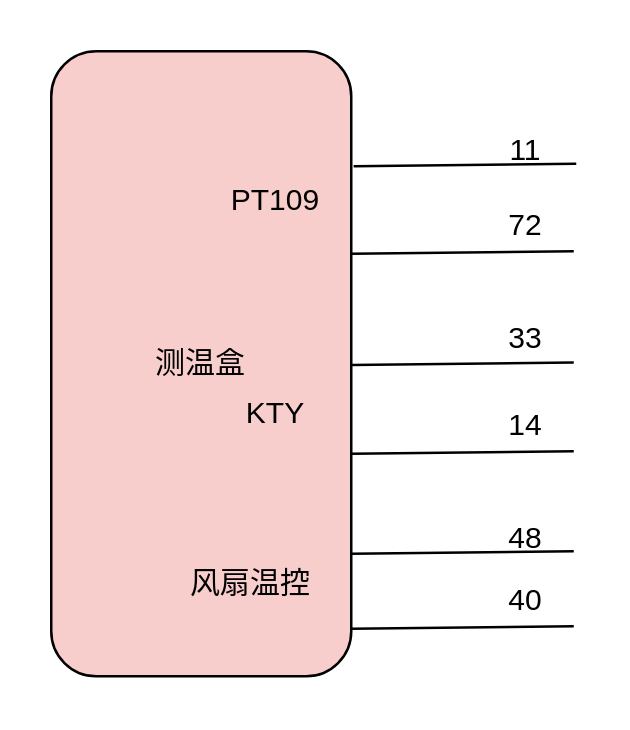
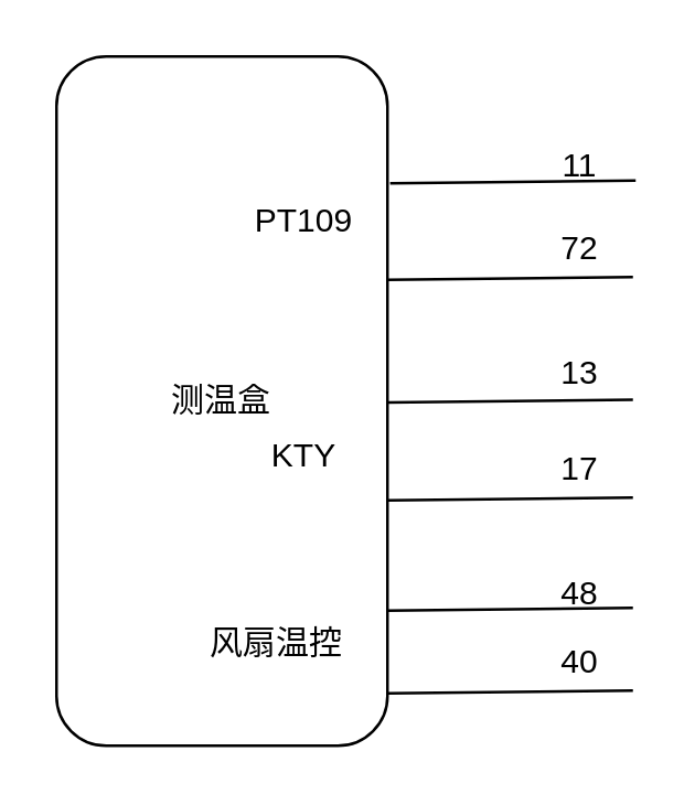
- <mxCell id="11" value="33" style="text;html=1;strokeColor=none;fillColor=none;align=center;verticalAlign=middle;whiteSpace=wrap;rounded=0;" vertex="1" parent="1"><mxGeometry x="190" y="125" width="40" height="20" as="geometry" /></mxCell>
+ <mxCell id="11" value="13" style="text;html=1;strokeColor=none;fillColor=none;align=center;verticalAlign=middle;whiteSpace=wrap;rounded=0;" vertex="1" parent="1"><mxGeometry x="190" y="125" width="40" height="20" as="geometry" /></mxCell>
- <mxCell id="2" value="测温盒" style="rounded=1;whiteSpace=wrap;html=1;fillColor=#f8cecc;" vertex="1" parent="1"><mxGeometry x="20" y="20" width="120" height="250" as="geometry" /></mxCell>
+ <mxCell id="2" value="测温盒" style="rounded=1;whiteSpace=wrap;html=1;" vertex="1" parent="1"><mxGeometry x="20" y="20" width="120" height="250" as="geometry" /></mxCell>
- <mxCell id="13" value="14" style="text;html=1;strokeColor=none;fillColor=none;align=center;verticalAlign=middle;whiteSpace=wrap;rounded=0;" vertex="1" parent="1"><mxGeometry x="190" y="160" width="40" height="20" as="geometry" /></mxCell>
+ <mxCell id="13" value="17" style="text;html=1;strokeColor=none;fillColor=none;align=center;verticalAlign=middle;whiteSpace=wrap;rounded=0;" vertex="1" parent="1"><mxGeometry x="190" y="160" width="40" height="20" as="geometry" /></mxCell>
